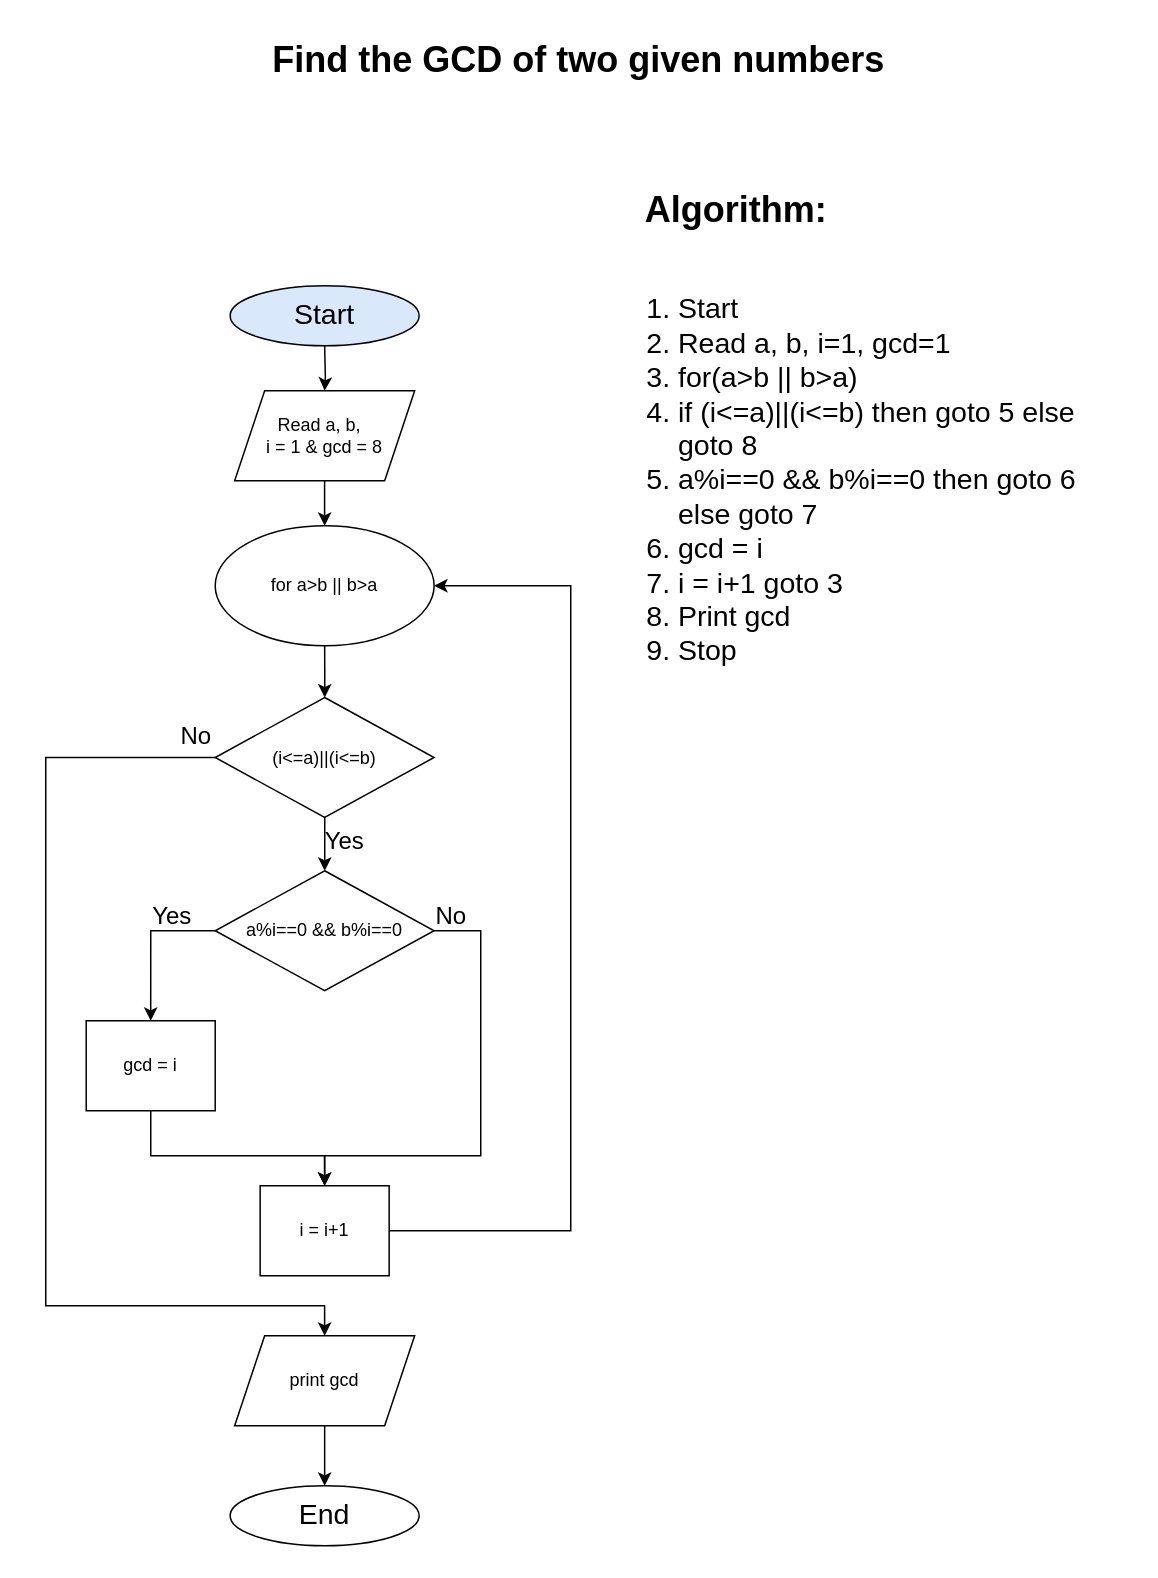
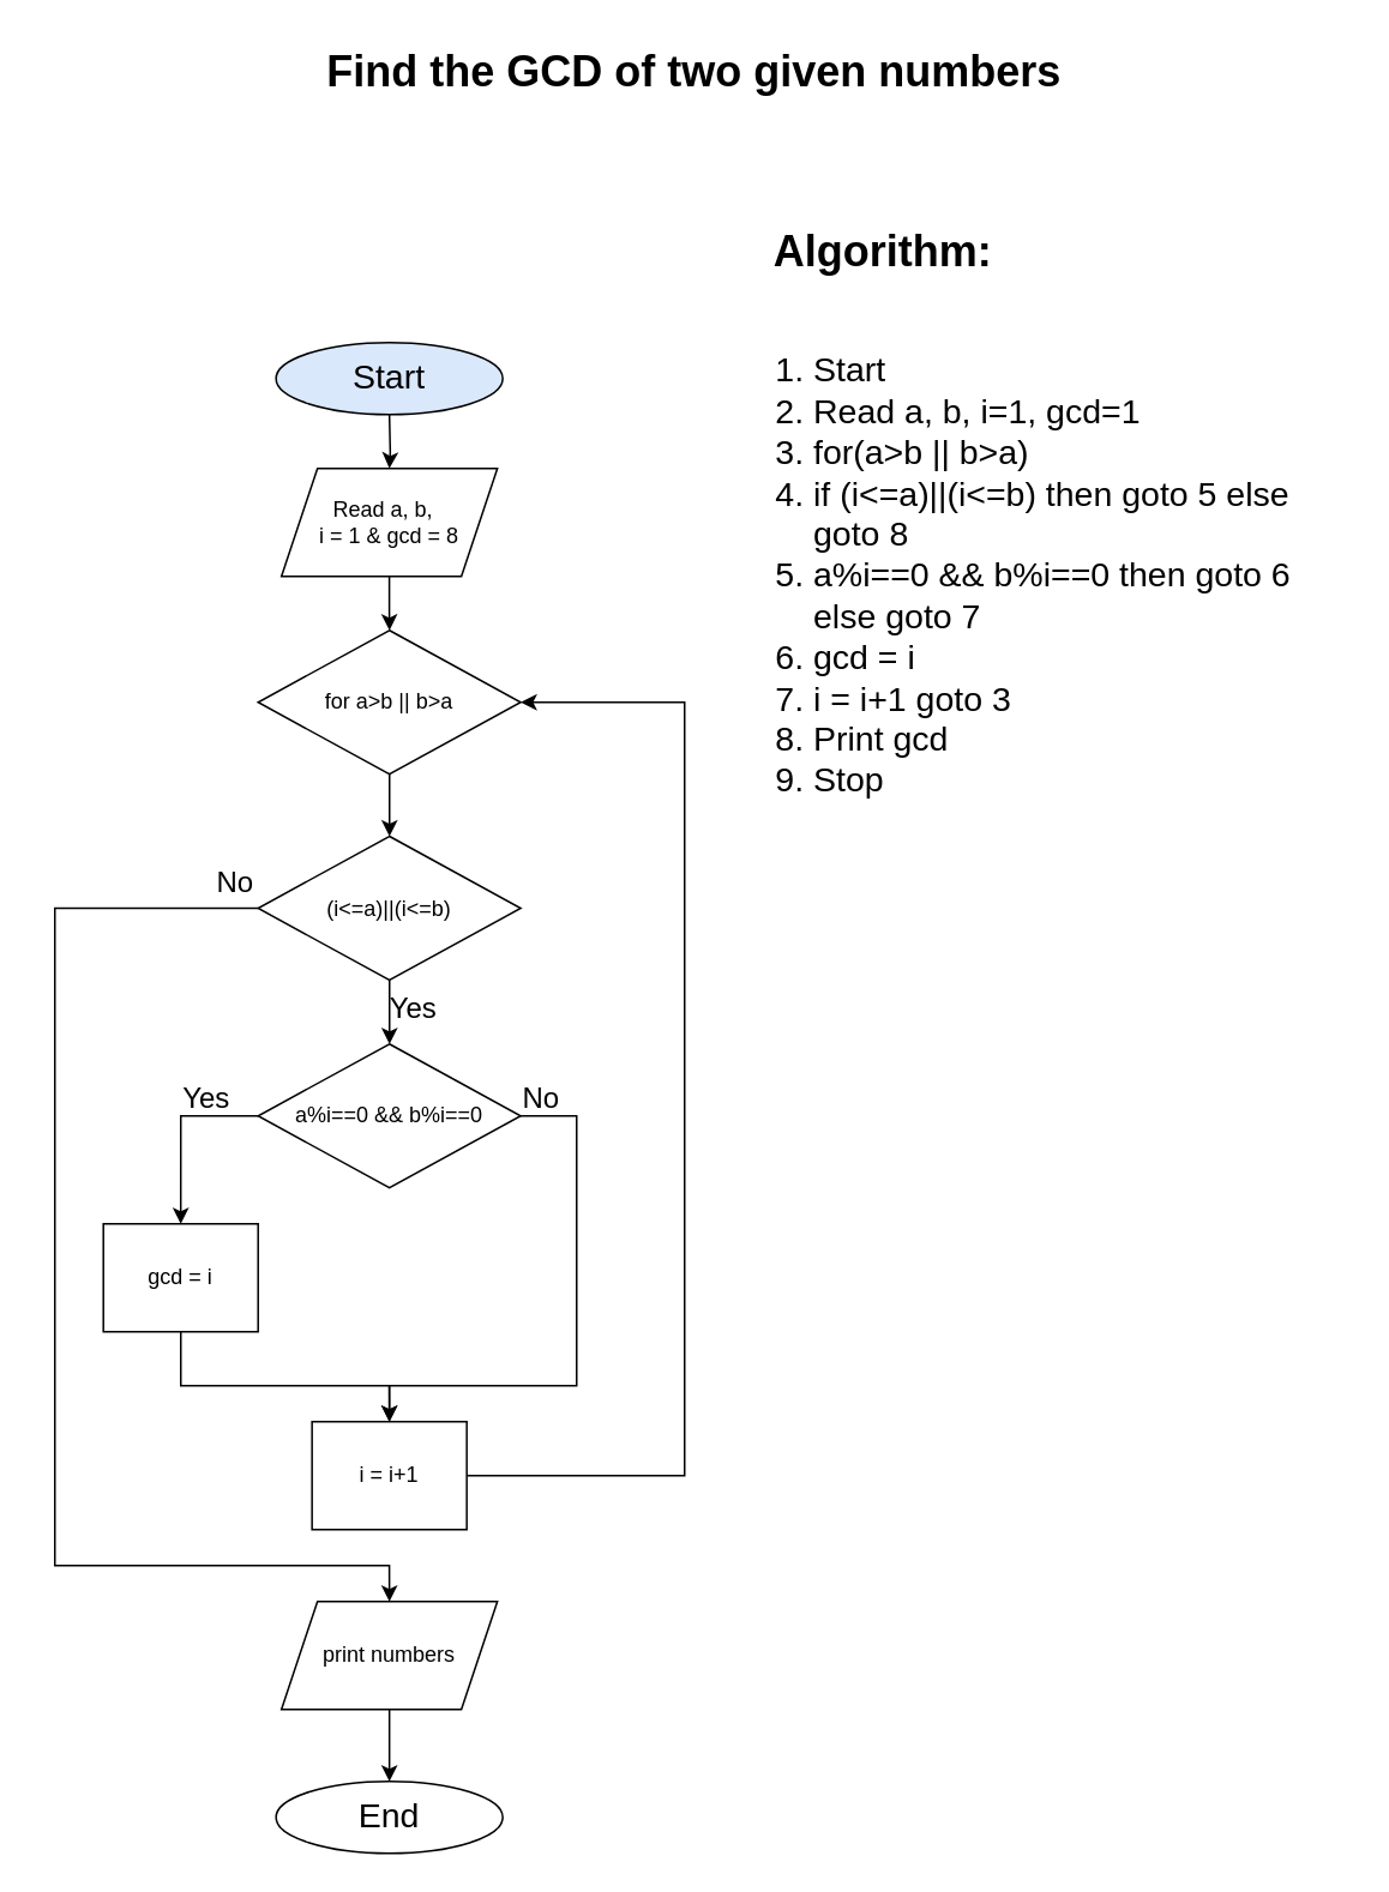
- <mxCell id="9" value="for a&amp;gt;b || b&amp;gt;a" style="ellipse;whiteSpace=wrap;html=1;" vertex="1" parent="1"><mxGeometry x="142.97" y="350" width="145.94" height="80" as="geometry" /></mxCell>
+ <mxCell id="9" value="for a&amp;gt;b || b&amp;gt;a" style="rhombus;whiteSpace=wrap;html=1;" vertex="1" parent="1"><mxGeometry x="142.97" y="350" width="145.94" height="80" as="geometry" /></mxCell>
- <mxCell id="21" value="print gcd" style="shape=parallelogram;perimeter=parallelogramPerimeter;whiteSpace=wrap;html=1;fixedSize=1;" vertex="1" parent="1"><mxGeometry x="155.94" y="890" width="120" height="60" as="geometry" /></mxCell>
+ <mxCell id="21" value="print numbers" style="shape=parallelogram;perimeter=parallelogramPerimeter;whiteSpace=wrap;html=1;fixedSize=1;" vertex="1" parent="1"><mxGeometry x="155.94" y="890" width="120" height="60" as="geometry" /></mxCell>
